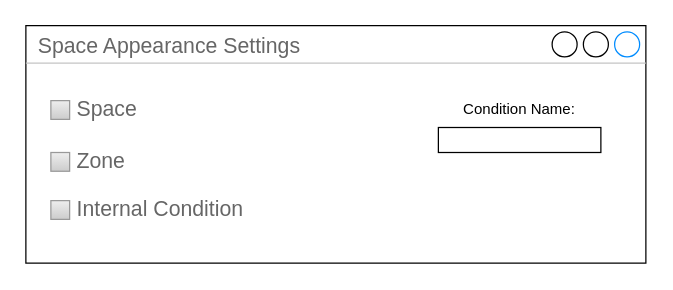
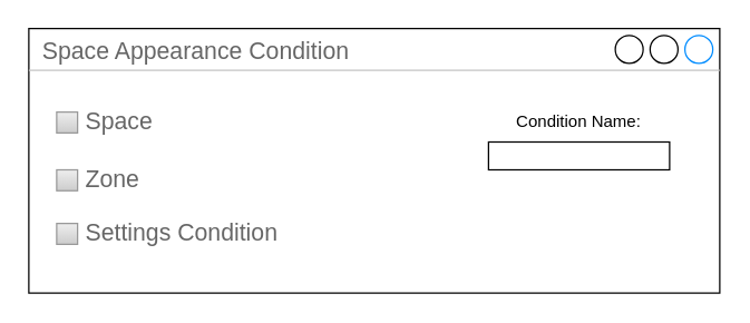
- <mxCell id="2" value="Space Appearance Settings" style="strokeWidth=1;shadow=0;dashed=0;align=center;html=1;shape=mxgraph.mockup.containers.window;align=left;verticalAlign=top;spacingLeft=8;strokeColor2=#008cff;strokeColor3=#c4c4c4;fontColor=#666666;mainText=;fontSize=17;labelBackgroundColor=none;" vertex="1" parent="1"><mxGeometry x="20" y="20" width="496" height="190" as="geometry" /></mxCell>
+ <mxCell id="2" value="Space Appearance Condition" style="strokeWidth=1;shadow=0;dashed=0;align=center;html=1;shape=mxgraph.mockup.containers.window;align=left;verticalAlign=top;spacingLeft=8;strokeColor2=#008cff;strokeColor3=#c4c4c4;fontColor=#666666;mainText=;fontSize=17;labelBackgroundColor=none;" vertex="1" parent="1"><mxGeometry x="20" y="20" width="496" height="190" as="geometry" /></mxCell>
- <mxCell id="5" value="Internal Condition" style="strokeWidth=1;shadow=0;dashed=0;align=center;html=1;shape=mxgraph.mockup.forms.rrect;rSize=0;fillColor=#eeeeee;strokeColor=#999999;gradientColor=#cccccc;align=left;spacingLeft=4;fontSize=17;fontColor=#666666;labelPosition=right;" vertex="1" parent="1"><mxGeometry x="40" y="160" width="15" height="15" as="geometry" /></mxCell>
+ <mxCell id="5" value="Settings Condition" style="strokeWidth=1;shadow=0;dashed=0;align=center;html=1;shape=mxgraph.mockup.forms.rrect;rSize=0;fillColor=#eeeeee;strokeColor=#999999;gradientColor=#cccccc;align=left;spacingLeft=4;fontSize=17;fontColor=#666666;labelPosition=right;" vertex="1" parent="1"><mxGeometry x="40" y="160" width="15" height="15" as="geometry" /></mxCell>
